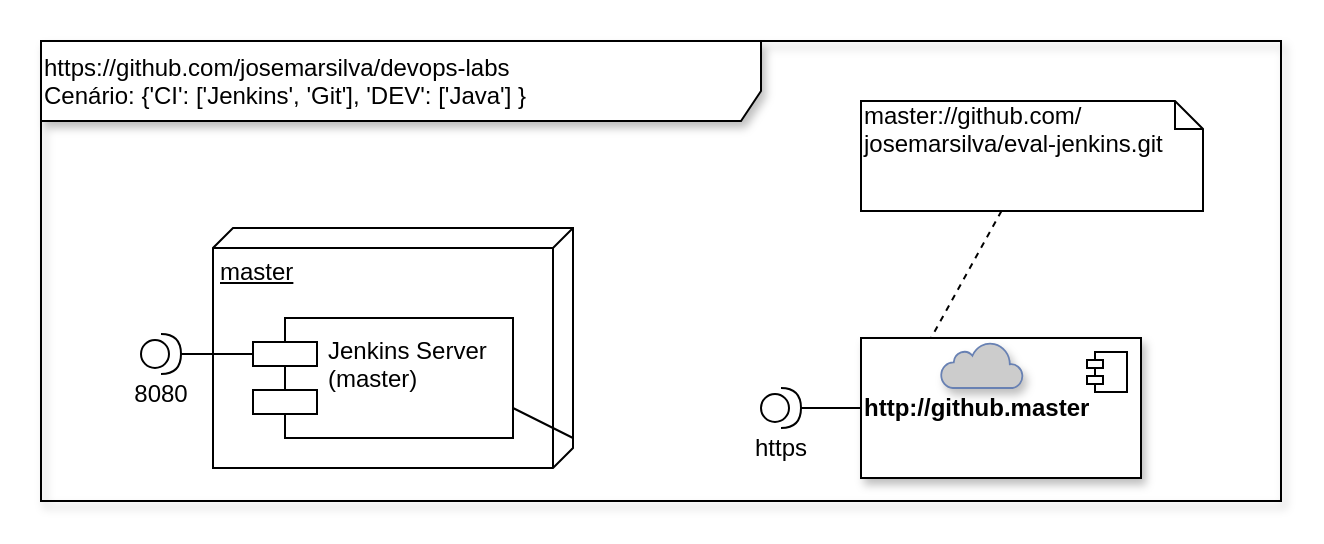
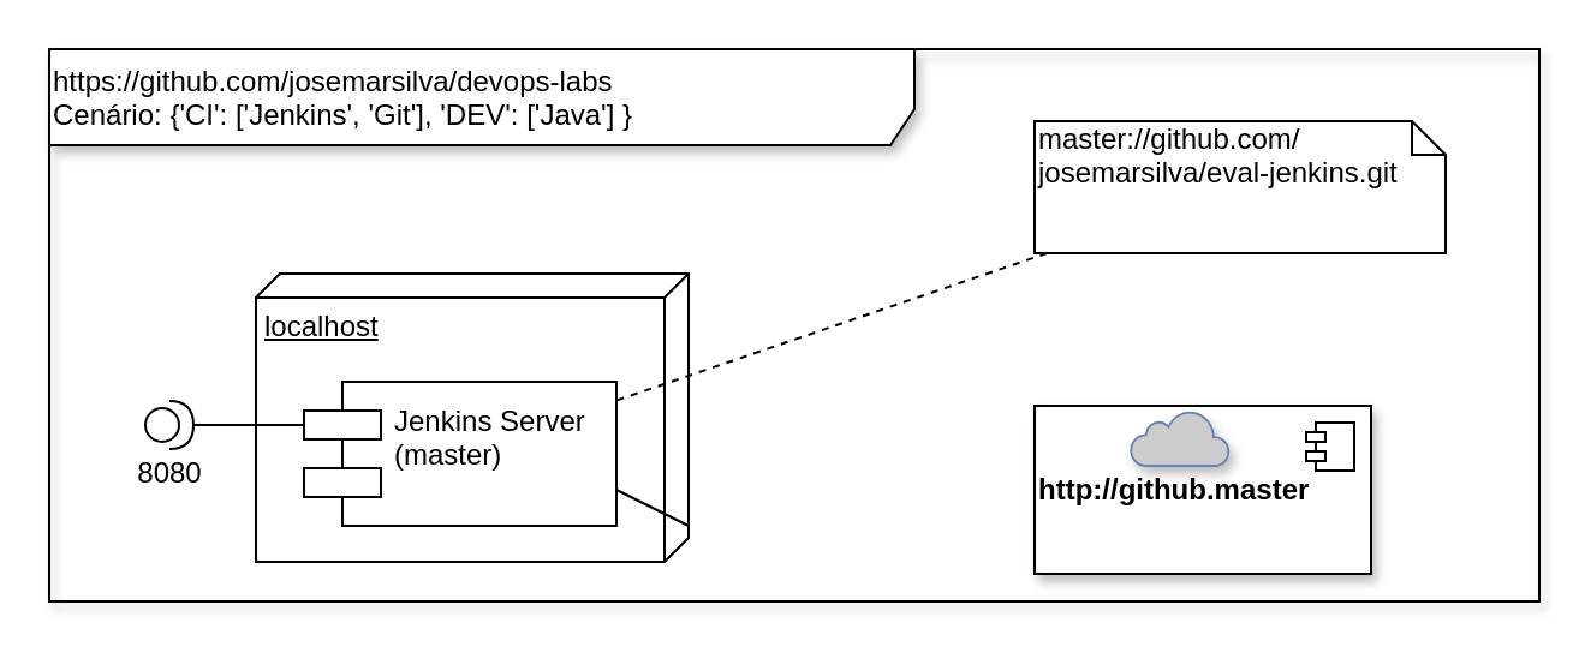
- <mxCell id="14" style="edgeStyle=none;rounded=0;orthogonalLoop=1;jettySize=auto;html=1;entryX=0.25;entryY=0;entryDx=0;entryDy=0;endArrow=none;endFill=0;dashed=1;" edge="1" parent="1" source="15" target="3"><mxGeometry relative="1" as="geometry" /></mxCell>
+ <mxCell id="14" style="edgeStyle=none;rounded=0;orthogonalLoop=1;jettySize=auto;html=1;endArrow=none;endFill=0;dashed=1;" edge="1" parent="1" source="15" target="8"><mxGeometry relative="1" as="geometry" /></mxCell>
- <mxCell id="7" value="master" style="verticalAlign=top;align=left;spacingTop=8;spacingLeft=2;spacingRight=12;shape=cube;size=10;direction=south;fontStyle=4;html=1;" vertex="1" parent="1"><mxGeometry x="106" y="113.5" width="180" height="120" as="geometry" /></mxCell>
+ <mxCell id="7" value="localhost" style="verticalAlign=top;align=left;spacingTop=8;spacingLeft=2;spacingRight=12;shape=cube;size=10;direction=south;fontStyle=4;html=1;" vertex="1" parent="1"><mxGeometry x="106" y="113.5" width="180" height="120" as="geometry" /></mxCell>
- <mxCell id="12" value="8080" style="shape=providedRequiredInterface;html=1;verticalLabelPosition=bottom;" vertex="1" parent="1"><mxGeometry x="70" y="166.5" width="20" height="20" as="geometry" /></mxCell>
+ <mxCell id="12" value="8080" style="shape=providedRequiredInterface;html=1;verticalLabelPosition=bottom;" vertex="1" parent="1"><mxGeometry x="60" y="166.5" width="20" height="20" as="geometry" /></mxCell>
- <mxCell id="10" value="https" style="shape=providedRequiredInterface;html=1;verticalLabelPosition=bottom;" vertex="1" parent="1"><mxGeometry x="380" y="193.5" width="20" height="20" as="geometry" /></mxCell>
- <mxCell id="9" style="edgeStyle=orthogonalEdgeStyle;rounded=0;orthogonalLoop=1;jettySize=auto;html=1;entryX=0;entryY=0.5;entryDx=0;entryDy=0;endArrow=none;endFill=0;" edge="1" parent="1" source="10" target="3"><mxGeometry relative="1" as="geometry" /></mxCell>
